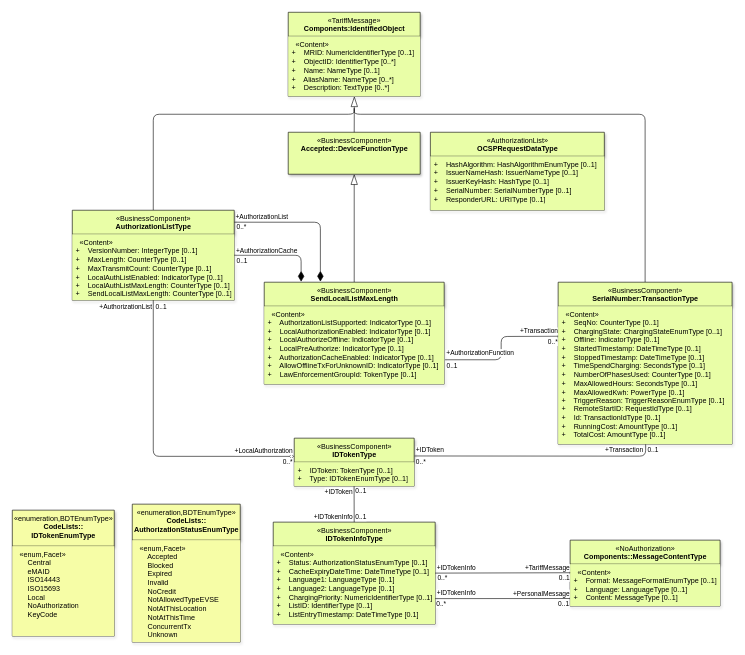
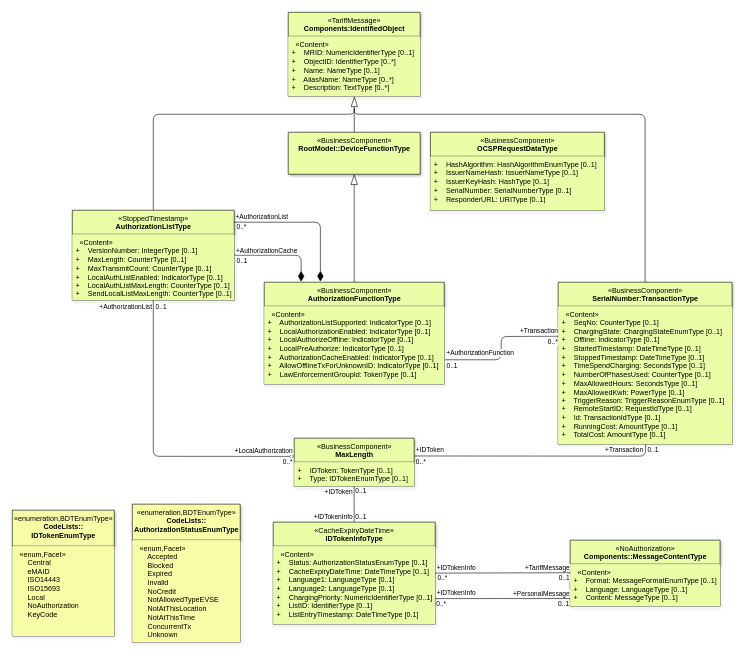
- <mxCell id="7" value="&lt;div style=&quot;line-height: 14.4px;&quot;&gt;&lt;div style=&quot;line-height: 14.4px;&quot;&gt;&lt;span style=&quot;background-color: initial;&quot;&gt;«&lt;/span&gt;&lt;span style=&quot;background-color: initial;&quot;&gt;BusinessComponent&lt;/span&gt;&lt;span style=&quot;background-color: initial;&quot;&gt;»&lt;/span&gt;&lt;br&gt;&lt;/div&gt;&lt;b&gt;Accepted::DeviceFunctionType&lt;/b&gt;&lt;/div&gt;" style="swimlane;fontStyle=0;align=center;verticalAlign=top;childLayout=stackLayout;horizontal=1;startSize=70;horizontalStack=0;resizeParent=1;resizeParentMax=0;resizeLast=0;collapsible=0;marginBottom=0;html=1;fillColor=#e9fea7;shadow=1;fontSize=12;" parent="1" vertex="1"><mxGeometry x="480" y="220" width="220" height="70" as="geometry" /></mxCell>
+ <mxCell id="7" value="&lt;div style=&quot;line-height: 14.4px;&quot;&gt;&lt;div style=&quot;line-height: 14.4px;&quot;&gt;&lt;span style=&quot;background-color: initial;&quot;&gt;«&lt;/span&gt;&lt;span style=&quot;background-color: initial;&quot;&gt;BusinessComponent&lt;/span&gt;&lt;span style=&quot;background-color: initial;&quot;&gt;»&lt;/span&gt;&lt;br&gt;&lt;/div&gt;&lt;b&gt;RootModel::DeviceFunctionType&lt;/b&gt;&lt;/div&gt;" style="swimlane;fontStyle=0;align=center;verticalAlign=top;childLayout=stackLayout;horizontal=1;startSize=70;horizontalStack=0;resizeParent=1;resizeParentMax=0;resizeLast=0;collapsible=0;marginBottom=0;html=1;fillColor=#e9fea7;shadow=1;fontSize=12;" parent="1" vertex="1"><mxGeometry x="480" y="220" width="220" height="70" as="geometry" /></mxCell>
- <mxCell id="9" value="&lt;div style=&quot;line-height: 14.4px;&quot;&gt;&lt;div style=&quot;line-height: 14.4px;&quot;&gt;&lt;span style=&quot;background-color: initial;&quot;&gt;«&lt;/span&gt;&lt;span style=&quot;background-color: initial;&quot;&gt;AuthorizationList&lt;/span&gt;&lt;span style=&quot;background-color: initial;&quot;&gt;»&lt;/span&gt;&lt;br&gt;&lt;/div&gt;&lt;b&gt;OCSPRequestDataType&lt;/b&gt;&lt;/div&gt;" style="swimlane;fontStyle=0;align=center;verticalAlign=top;childLayout=stackLayout;horizontal=1;startSize=40;horizontalStack=0;resizeParent=1;resizeParentMax=0;resizeLast=0;collapsible=0;marginBottom=0;html=1;fillColor=#e9fea7;shadow=1;fontSize=12;" parent="1" vertex="1"><mxGeometry x="717" y="220" width="290" height="130" as="geometry" /></mxCell>
+ <mxCell id="9" value="&lt;div style=&quot;line-height: 14.4px;&quot;&gt;&lt;div style=&quot;line-height: 14.4px;&quot;&gt;&lt;span style=&quot;background-color: initial;&quot;&gt;«&lt;/span&gt;&lt;span style=&quot;background-color: initial;&quot;&gt;BusinessComponent&lt;/span&gt;&lt;span style=&quot;background-color: initial;&quot;&gt;»&lt;/span&gt;&lt;br&gt;&lt;/div&gt;&lt;b&gt;OCSPRequestDataType&lt;/b&gt;&lt;/div&gt;" style="swimlane;fontStyle=0;align=center;verticalAlign=top;childLayout=stackLayout;horizontal=1;startSize=40;horizontalStack=0;resizeParent=1;resizeParentMax=0;resizeLast=0;collapsible=0;marginBottom=0;html=1;fillColor=#e9fea7;shadow=1;fontSize=12;" parent="1" vertex="1"><mxGeometry x="717" y="220" width="290" height="130" as="geometry" /></mxCell>
- <mxCell id="5" value="&lt;div style=&quot;line-height: 14.4px;&quot;&gt;&lt;div style=&quot;line-height: 14.4px;&quot;&gt;&lt;span style=&quot;background-color: initial;&quot;&gt;«&lt;/span&gt;&lt;span style=&quot;background-color: initial;&quot;&gt;BusinessComponent&lt;/span&gt;&lt;span style=&quot;background-color: initial;&quot;&gt;»&lt;/span&gt;&lt;br&gt;&lt;/div&gt;&lt;b&gt;AuthorizationListType&lt;/b&gt;&lt;/div&gt;" style="swimlane;fontStyle=0;align=center;verticalAlign=top;childLayout=stackLayout;horizontal=1;startSize=40;horizontalStack=0;resizeParent=1;resizeParentMax=0;resizeLast=0;collapsible=0;marginBottom=0;html=1;fillColor=#e9fea7;shadow=1;fontSize=12;" parent="1" vertex="1"><mxGeometry x="120" y="350" width="270" height="150" as="geometry" /></mxCell>
+ <mxCell id="5" value="&lt;div style=&quot;line-height: 14.4px;&quot;&gt;&lt;div style=&quot;line-height: 14.4px;&quot;&gt;&lt;span style=&quot;background-color: initial;&quot;&gt;«&lt;/span&gt;&lt;span style=&quot;background-color: initial;&quot;&gt;StoppedTimestamp&lt;/span&gt;&lt;span style=&quot;background-color: initial;&quot;&gt;»&lt;/span&gt;&lt;br&gt;&lt;/div&gt;&lt;b&gt;AuthorizationListType&lt;/b&gt;&lt;/div&gt;" style="swimlane;fontStyle=0;align=center;verticalAlign=top;childLayout=stackLayout;horizontal=1;startSize=40;horizontalStack=0;resizeParent=1;resizeParentMax=0;resizeLast=0;collapsible=0;marginBottom=0;html=1;fillColor=#e9fea7;shadow=1;fontSize=12;" parent="1" vertex="1"><mxGeometry x="120" y="350" width="270" height="150" as="geometry" /></mxCell>
- <mxCell id="12" value="&lt;div style=&quot;line-height: 14.4px;&quot;&gt;&lt;div style=&quot;line-height: 14.4px;&quot;&gt;&lt;span style=&quot;background-color: initial;&quot;&gt;«&lt;/span&gt;&lt;span style=&quot;background-color: initial;&quot;&gt;BusinessComponent&lt;/span&gt;&lt;span style=&quot;background-color: initial;&quot;&gt;»&lt;/span&gt;&lt;br&gt;&lt;/div&gt;&lt;b&gt;SendLocalListMaxLength&lt;/b&gt;&lt;/div&gt;" style="swimlane;fontStyle=0;align=center;verticalAlign=top;childLayout=stackLayout;horizontal=1;startSize=40;horizontalStack=0;resizeParent=1;resizeParentMax=0;resizeLast=0;collapsible=0;marginBottom=0;html=1;fillColor=#e9fea7;shadow=1;fontSize=12;" parent="1" vertex="1"><mxGeometry x="440" y="470" width="300" height="170" as="geometry" /></mxCell>
+ <mxCell id="12" value="&lt;div style=&quot;line-height: 14.4px;&quot;&gt;&lt;div style=&quot;line-height: 14.4px;&quot;&gt;&lt;span style=&quot;background-color: initial;&quot;&gt;«&lt;/span&gt;&lt;span style=&quot;background-color: initial;&quot;&gt;BusinessComponent&lt;/span&gt;&lt;span style=&quot;background-color: initial;&quot;&gt;»&lt;/span&gt;&lt;br&gt;&lt;/div&gt;&lt;b&gt;AuthorizationFunctionType&lt;/b&gt;&lt;/div&gt;" style="swimlane;fontStyle=0;align=center;verticalAlign=top;childLayout=stackLayout;horizontal=1;startSize=40;horizontalStack=0;resizeParent=1;resizeParentMax=0;resizeLast=0;collapsible=0;marginBottom=0;html=1;fillColor=#e9fea7;shadow=1;fontSize=12;" parent="1" vertex="1"><mxGeometry x="440" y="470" width="300" height="170" as="geometry" /></mxCell>
- <mxCell id="17" value="&lt;div style=&quot;line-height: 14.4px;&quot;&gt;&lt;div style=&quot;line-height: 14.4px;&quot;&gt;&lt;span style=&quot;background-color: initial;&quot;&gt;«&lt;/span&gt;&lt;span style=&quot;background-color: initial;&quot;&gt;BusinessComponent&lt;/span&gt;&lt;span style=&quot;background-color: initial;&quot;&gt;»&lt;/span&gt;&lt;br&gt;&lt;/div&gt;&lt;b&gt;IDTokenType&lt;/b&gt;&lt;/div&gt;" style="swimlane;fontStyle=0;align=center;verticalAlign=top;childLayout=stackLayout;horizontal=1;startSize=40;horizontalStack=0;resizeParent=1;resizeParentMax=0;resizeLast=0;collapsible=0;marginBottom=0;html=1;fillColor=#e9fea7;shadow=1;fontSize=12;" parent="1" vertex="1"><mxGeometry x="490" y="730" width="200" height="80" as="geometry" /></mxCell>
+ <mxCell id="17" value="&lt;div style=&quot;line-height: 14.4px;&quot;&gt;&lt;div style=&quot;line-height: 14.4px;&quot;&gt;&lt;span style=&quot;background-color: initial;&quot;&gt;«&lt;/span&gt;&lt;span style=&quot;background-color: initial;&quot;&gt;BusinessComponent&lt;/span&gt;&lt;span style=&quot;background-color: initial;&quot;&gt;»&lt;/span&gt;&lt;br&gt;&lt;/div&gt;&lt;b&gt;MaxLength&lt;/b&gt;&lt;/div&gt;" style="swimlane;fontStyle=0;align=center;verticalAlign=top;childLayout=stackLayout;horizontal=1;startSize=40;horizontalStack=0;resizeParent=1;resizeParentMax=0;resizeLast=0;collapsible=0;marginBottom=0;html=1;fillColor=#e9fea7;shadow=1;fontSize=12;" parent="1" vertex="1"><mxGeometry x="490" y="730" width="200" height="80" as="geometry" /></mxCell>
- <mxCell id="19" value="&lt;div style=&quot;line-height: 14.4px;&quot;&gt;&lt;div style=&quot;line-height: 14.4px;&quot;&gt;&lt;span style=&quot;background-color: initial;&quot;&gt;«&lt;/span&gt;&lt;span style=&quot;background-color: initial;&quot;&gt;BusinessComponent&lt;/span&gt;&lt;span style=&quot;background-color: initial;&quot;&gt;»&lt;/span&gt;&lt;br&gt;&lt;/div&gt;&lt;b&gt;IDTokenInfoType&lt;/b&gt;&lt;/div&gt;" style="swimlane;fontStyle=0;align=center;verticalAlign=top;childLayout=stackLayout;horizontal=1;startSize=40;horizontalStack=0;resizeParent=1;resizeParentMax=0;resizeLast=0;collapsible=0;marginBottom=0;html=1;fillColor=#e9fea7;shadow=1;fontSize=12;" parent="1" vertex="1"><mxGeometry x="455" y="870" width="270" height="170" as="geometry" /></mxCell>
+ <mxCell id="19" value="&lt;div style=&quot;line-height: 14.4px;&quot;&gt;&lt;div style=&quot;line-height: 14.4px;&quot;&gt;&lt;span style=&quot;background-color: initial;&quot;&gt;«&lt;/span&gt;&lt;span style=&quot;background-color: initial;&quot;&gt;CacheExpiryDateTime&lt;/span&gt;&lt;span style=&quot;background-color: initial;&quot;&gt;»&lt;/span&gt;&lt;br&gt;&lt;/div&gt;&lt;b&gt;IDTokenInfoType&lt;/b&gt;&lt;/div&gt;" style="swimlane;fontStyle=0;align=center;verticalAlign=top;childLayout=stackLayout;horizontal=1;startSize=40;horizontalStack=0;resizeParent=1;resizeParentMax=0;resizeLast=0;collapsible=0;marginBottom=0;html=1;fillColor=#e9fea7;shadow=1;fontSize=12;" parent="1" vertex="1"><mxGeometry x="455" y="870" width="270" height="170" as="geometry" /></mxCell>
